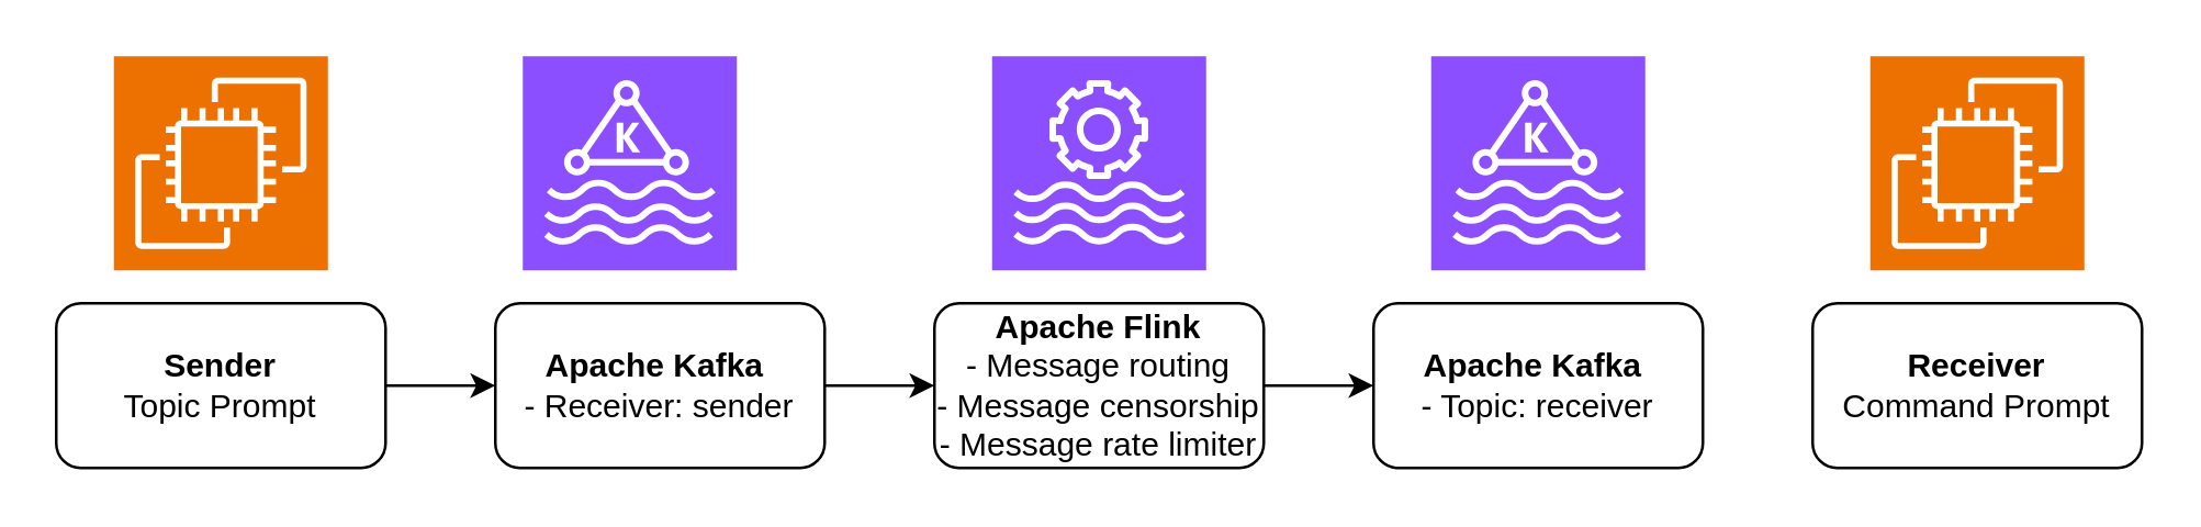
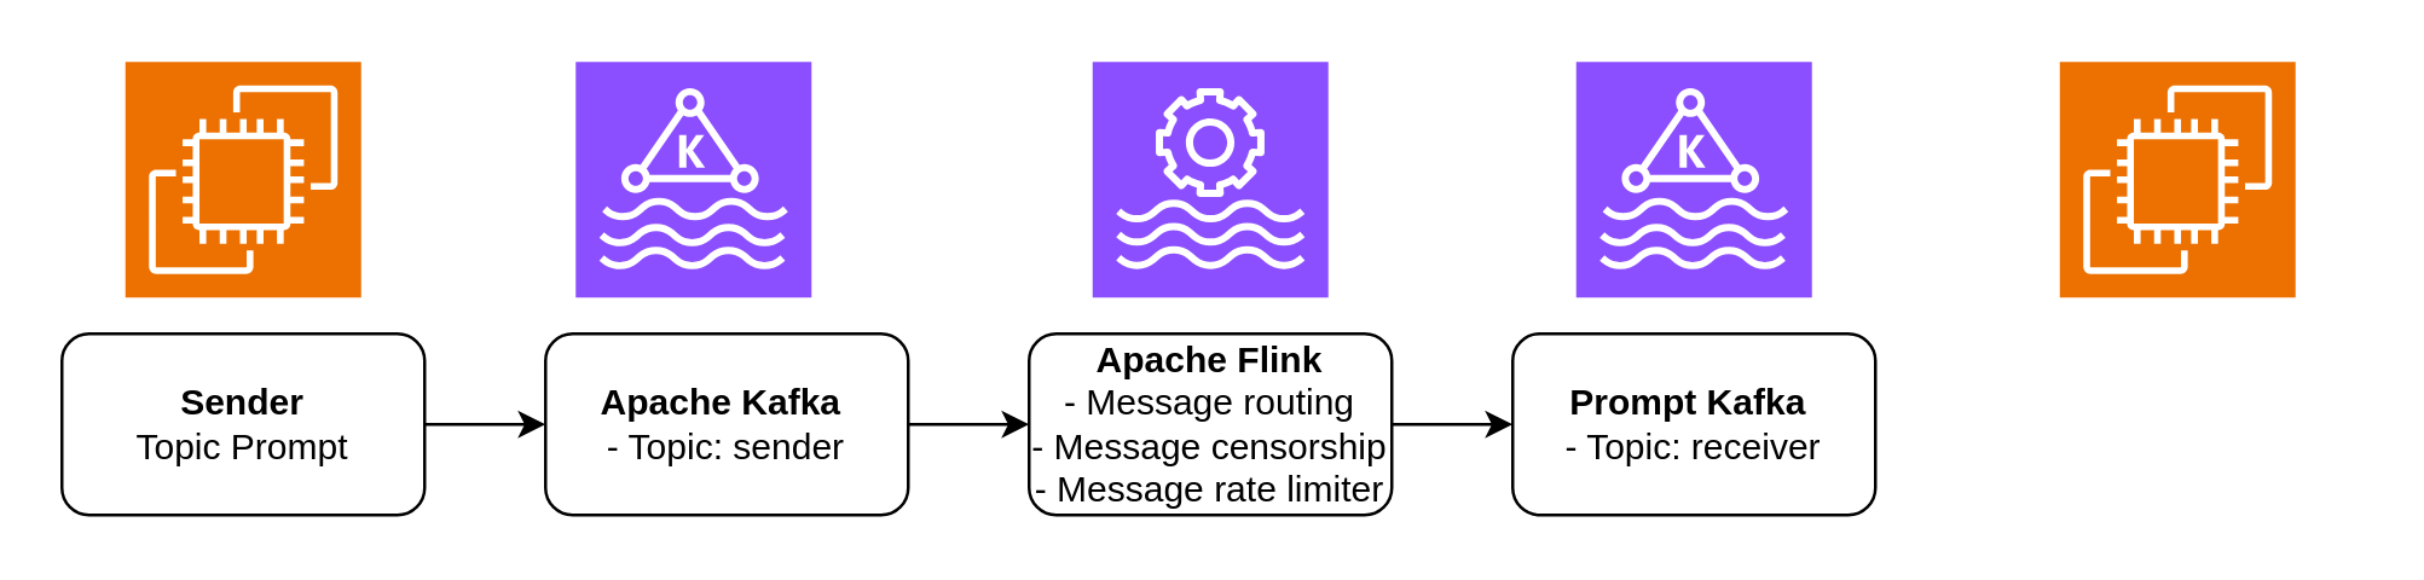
- <mxCell id="5" value="&lt;b&gt;Apache Kafka&amp;nbsp;&lt;/b&gt;&lt;div&gt;- Receiver: sender&lt;/div&gt;" style="rounded=1;whiteSpace=wrap;html=1;" vertex="1" parent="1"><mxGeometry x="180" y="110" width="120" height="60" as="geometry" /></mxCell>
+ <mxCell id="5" value="&lt;b&gt;Apache Kafka&amp;nbsp;&lt;/b&gt;&lt;div&gt;- Topic: sender&lt;/div&gt;" style="rounded=1;whiteSpace=wrap;html=1;" vertex="1" parent="1"><mxGeometry x="180" y="110" width="120" height="60" as="geometry" /></mxCell>
- <mxCell id="8" value="&lt;b&gt;Apache Kafka&amp;nbsp;&lt;/b&gt;&lt;div&gt;- Topic: receiver&lt;/div&gt;" style="rounded=1;whiteSpace=wrap;html=1;" vertex="1" parent="1"><mxGeometry x="500" y="110" width="120" height="60" as="geometry" /></mxCell>
+ <mxCell id="8" value="&lt;b&gt;Prompt Kafka&amp;nbsp;&lt;/b&gt;&lt;div&gt;- Topic: receiver&lt;/div&gt;" style="rounded=1;whiteSpace=wrap;html=1;" vertex="1" parent="1"><mxGeometry x="500" y="110" width="120" height="60" as="geometry" /></mxCell>
- <mxCell id="9" value="&lt;b&gt;Receiver&lt;/b&gt;&lt;div&gt;Command Prompt&lt;/div&gt;" style="rounded=1;whiteSpace=wrap;html=1;" vertex="1" parent="1"><mxGeometry x="660" y="110" width="120" height="60" as="geometry" /></mxCell>
